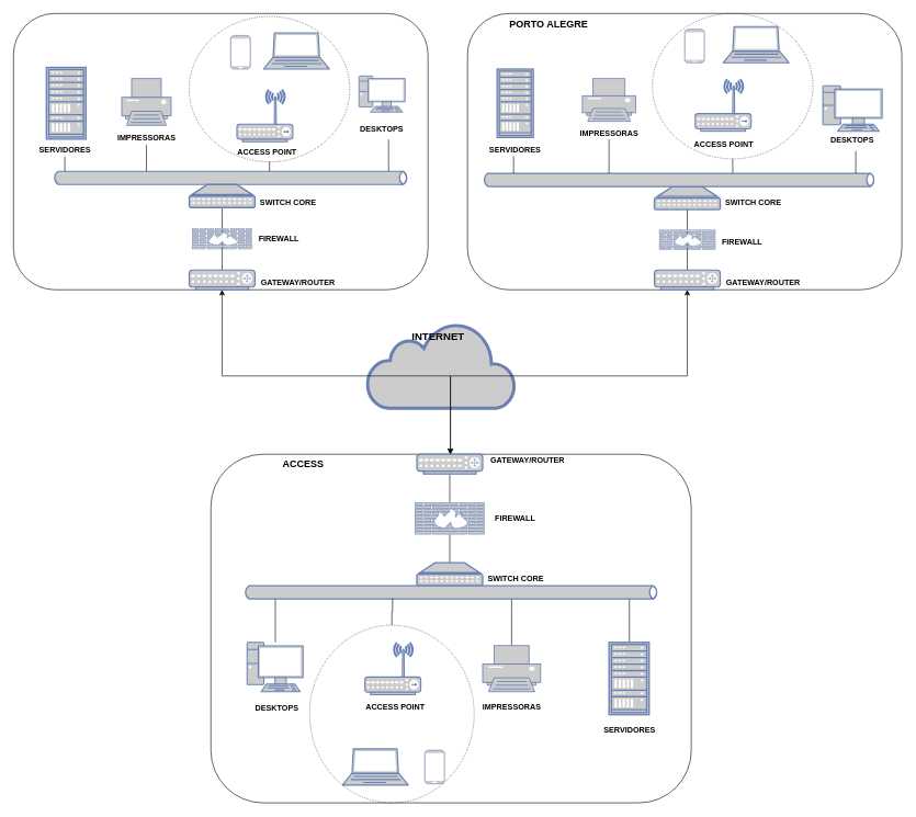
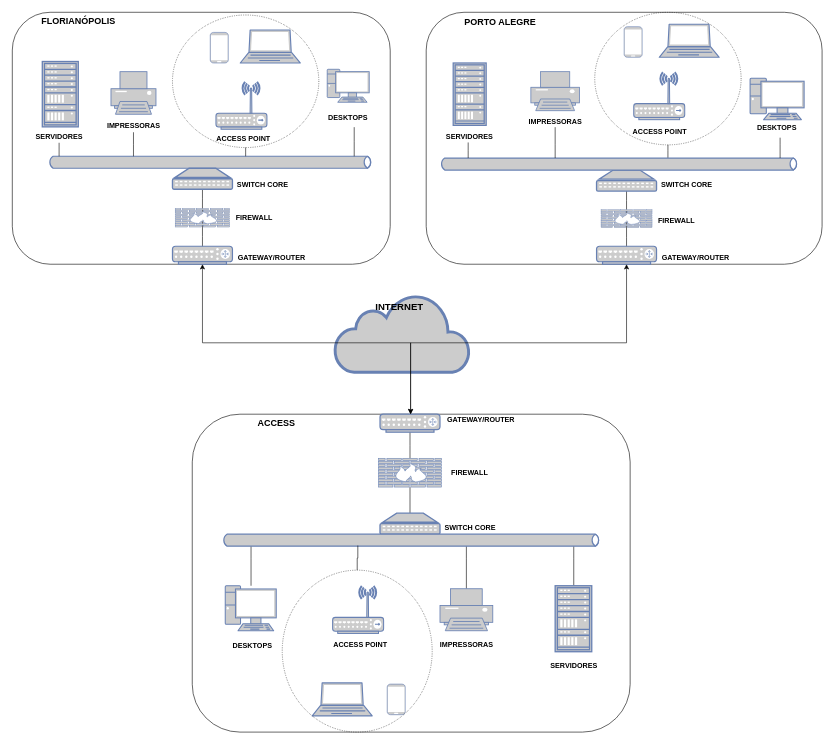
+ <mxCell id="83" value="&lt;span style=&quot;font-size: 15px;&quot;&gt;FLORIANÓPOLIS&lt;/span&gt;" style="text;html=1;align=center;verticalAlign=middle;resizable=0;points=[];;autosize=1;fontSize=15;fontStyle=1" parent="1" vertex="1"><mxGeometry x="59.5" y="24" width="140" height="20" as="geometry" /></mxCell>
